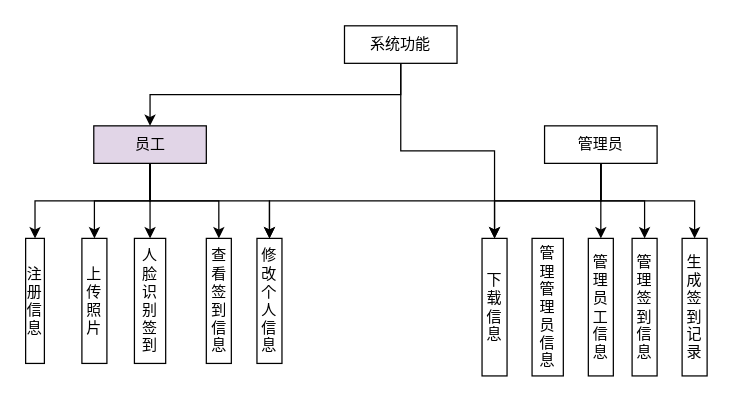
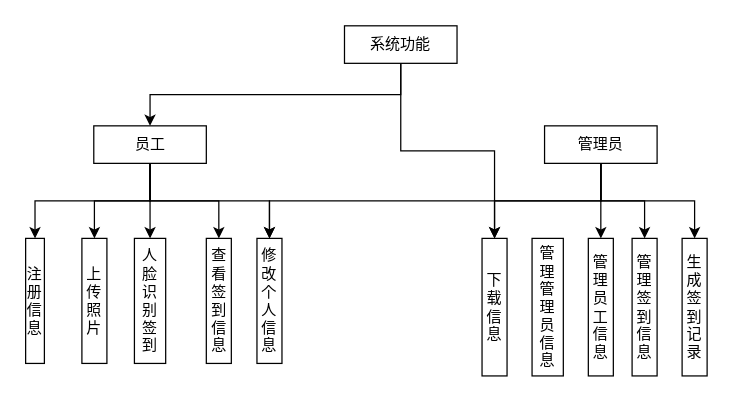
- <mxCell id="7" value="员工" style="rounded=0;whiteSpace=wrap;html=1;fillColor=#e1d5e7;" vertex="1" parent="1"><mxGeometry x="74.5" y="100" width="90" height="30" as="geometry" /></mxCell>
+ <mxCell id="7" value="员工" style="rounded=0;whiteSpace=wrap;html=1;" vertex="1" parent="1"><mxGeometry x="74.5" y="100" width="90" height="30" as="geometry" /></mxCell>
